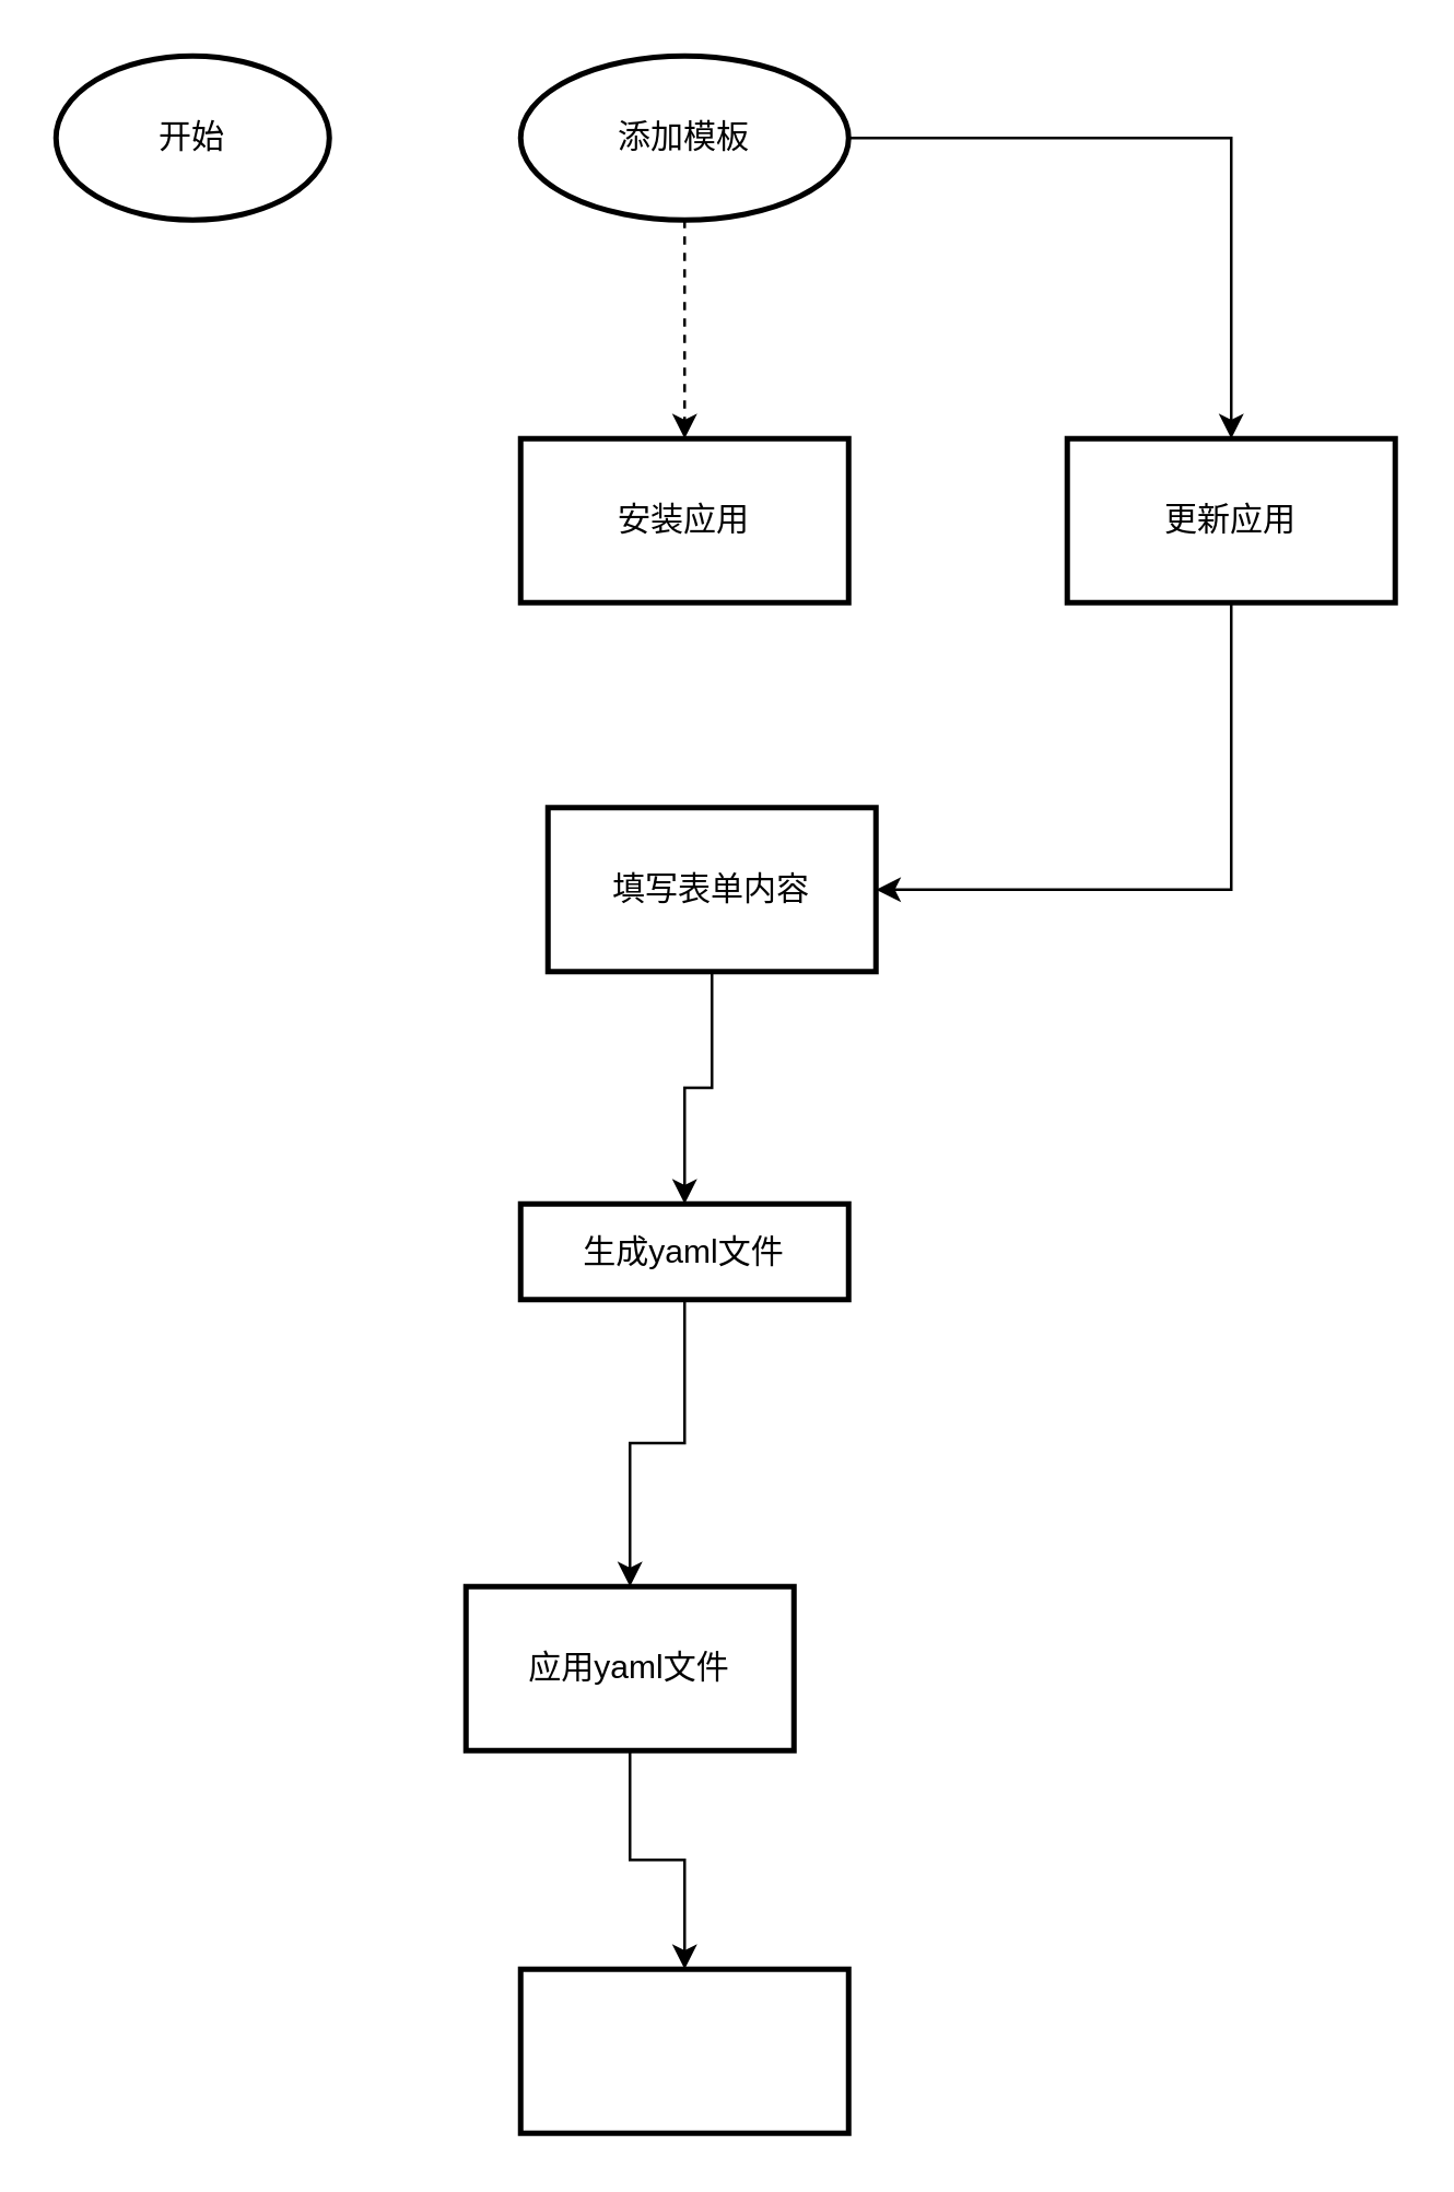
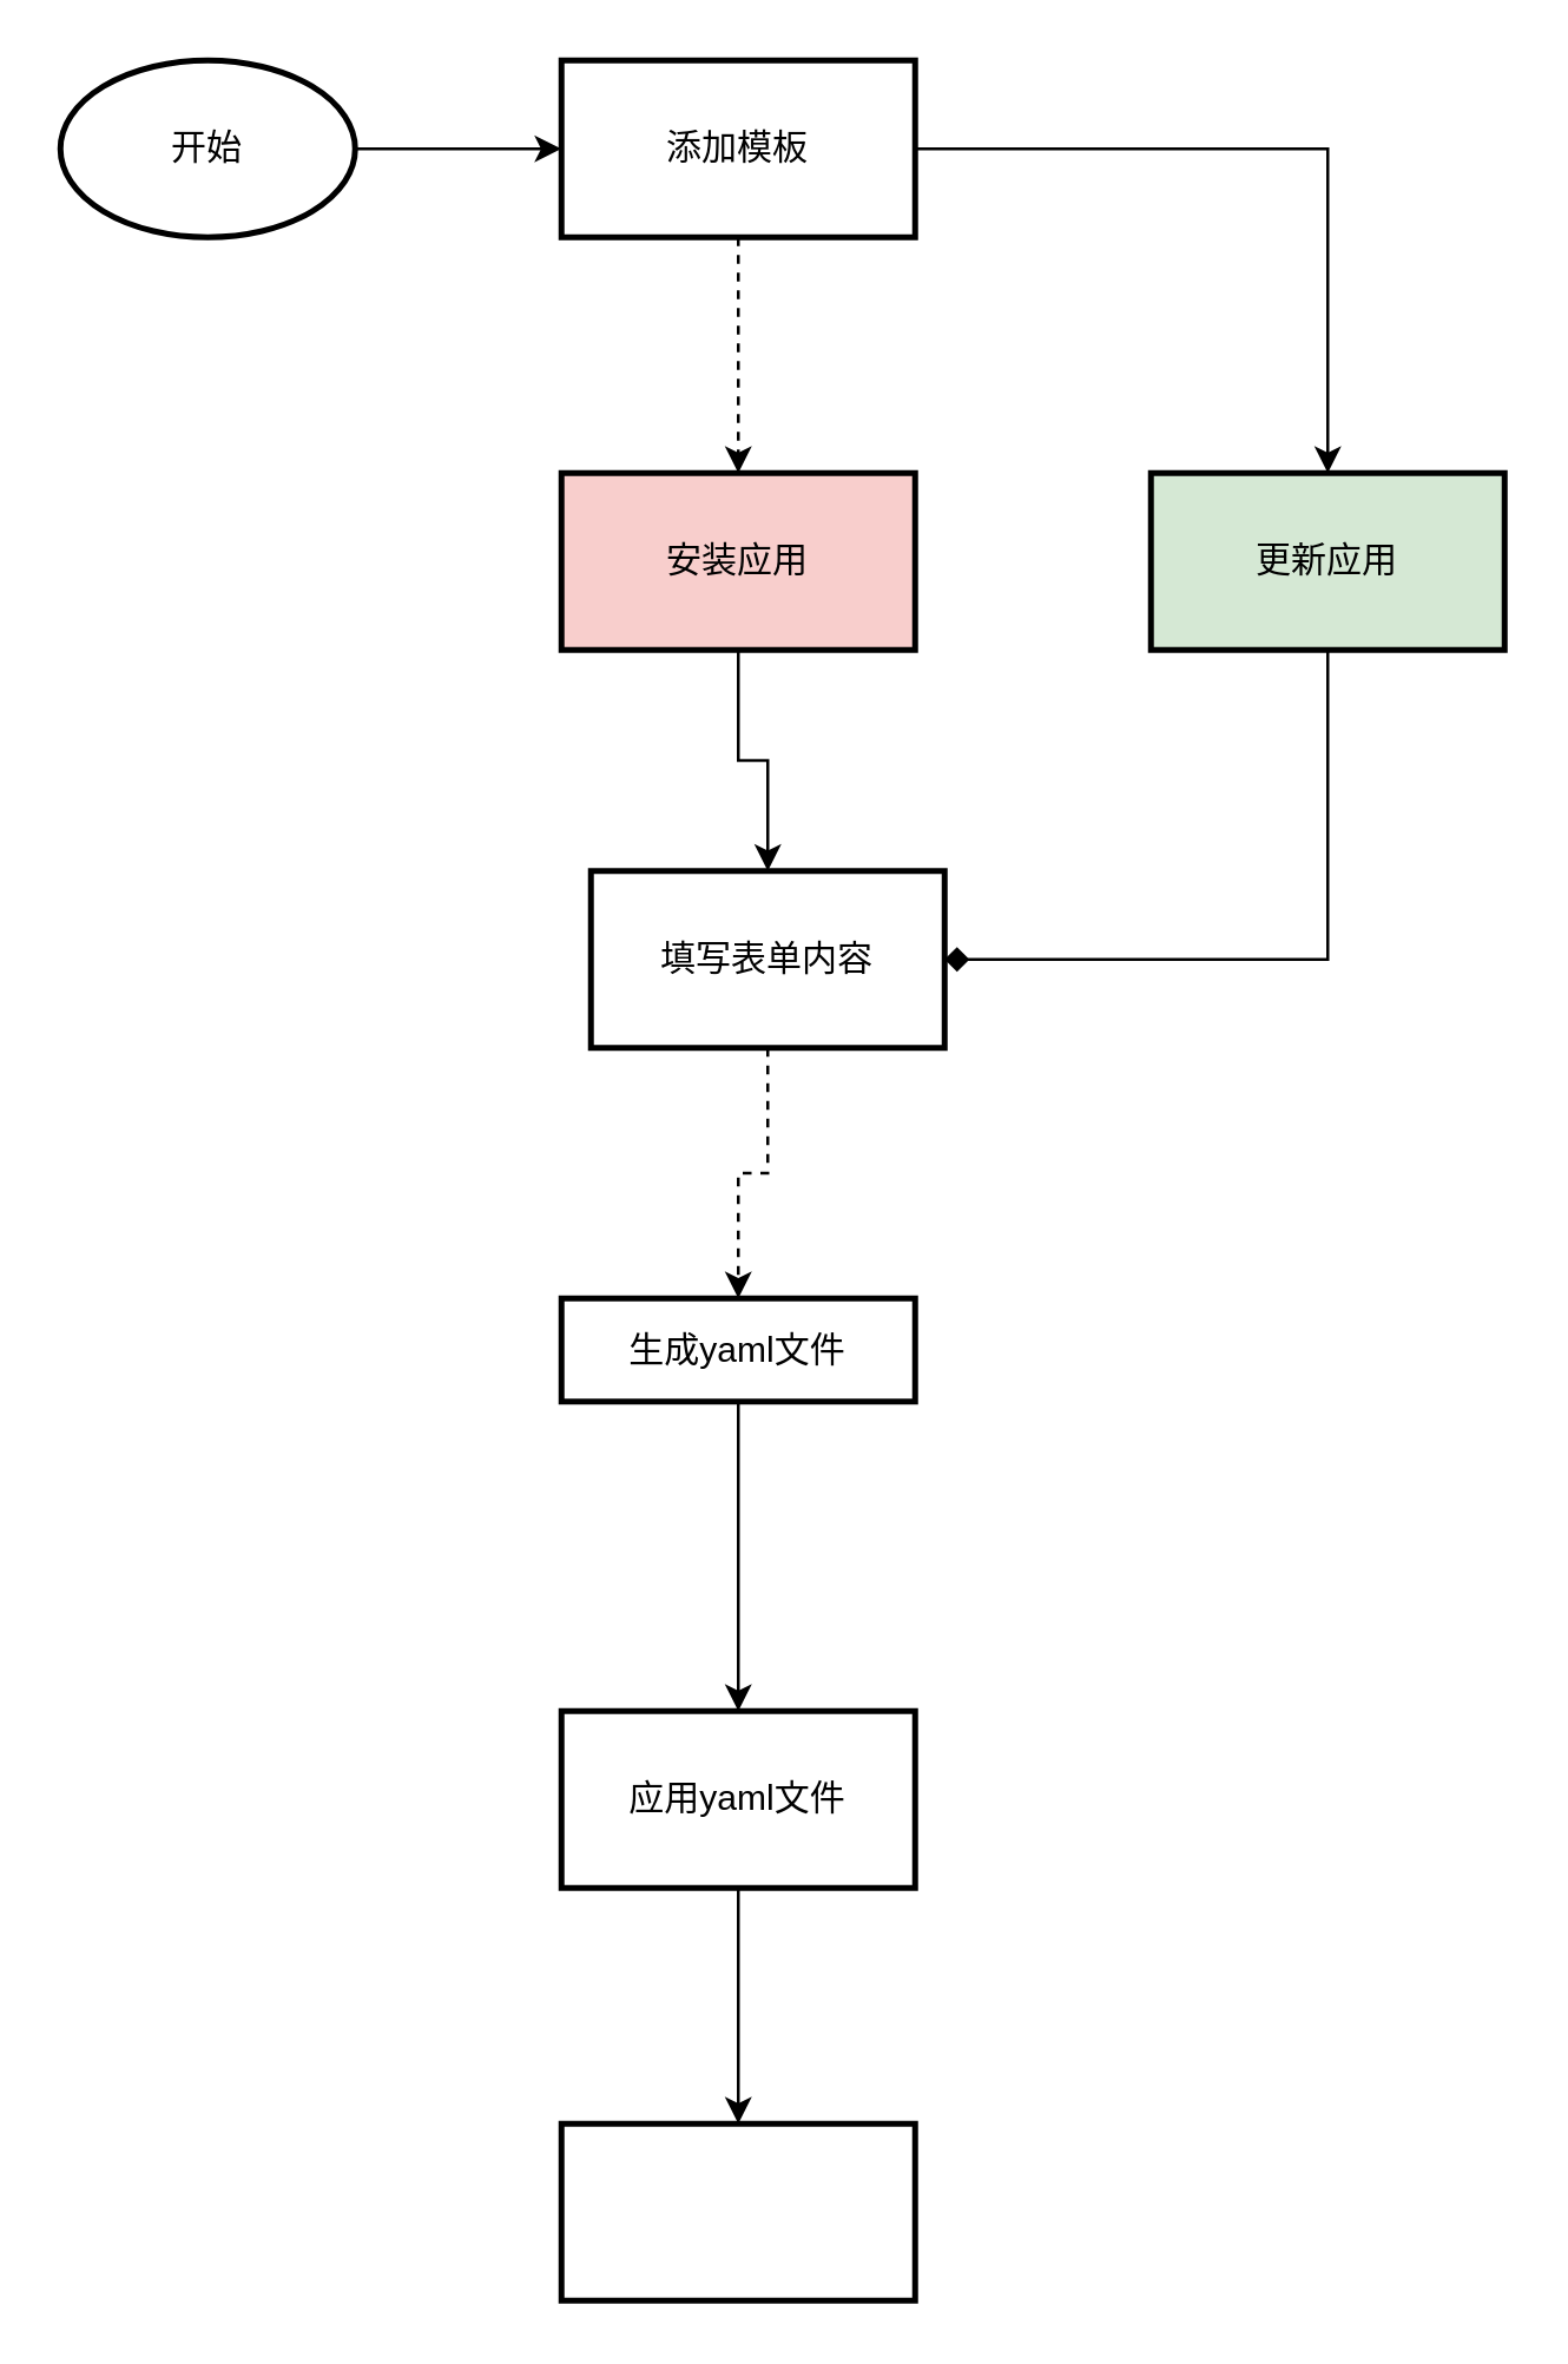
+ <mxCell id="2" value="" style="edgeStyle=orthogonalEdgeStyle;rounded=0;orthogonalLoop=1;jettySize=auto;html=1;" edge="1" parent="1" source="3" target="5"><mxGeometry relative="1" as="geometry" /></mxCell>
- <mxCell id="5" value="添加模板" style="ellipse;whiteSpace=wrap;html=1;strokeWidth=2;" vertex="1" parent="1"><mxGeometry x="190" y="20" width="120" height="60" as="geometry" /></mxCell>
+ <mxCell id="5" value="添加模板" style="whiteSpace=wrap;html=1;strokeWidth=2;" vertex="1" parent="1"><mxGeometry x="190" y="20" width="120" height="60" as="geometry" /></mxCell>
- <mxCell id="8" value="安装应用" style="whiteSpace=wrap;html=1;strokeWidth=2;" vertex="1" parent="1"><mxGeometry x="190" y="160" width="120" height="60" as="geometry" /></mxCell>
+ <mxCell id="8" value="安装应用" style="whiteSpace=wrap;html=1;strokeWidth=2;fillColor=#f8cecc;" vertex="1" parent="1"><mxGeometry x="190" y="160" width="120" height="60" as="geometry" /></mxCell>
- <mxCell id="10" value="更新应用" style="whiteSpace=wrap;html=1;strokeWidth=2;" vertex="1" parent="1"><mxGeometry x="390" y="160" width="120" height="60" as="geometry" /></mxCell>
+ <mxCell id="10" value="更新应用" style="whiteSpace=wrap;html=1;strokeWidth=2;fillColor=#d5e8d4;" vertex="1" parent="1"><mxGeometry x="390" y="160" width="120" height="60" as="geometry" /></mxCell>
+ <mxCell id="7" value="" style="edgeStyle=orthogonalEdgeStyle;rounded=0;orthogonalLoop=1;jettySize=auto;html=1;" edge="1" parent="1" source="8" target="12"><mxGeometry relative="1" as="geometry" /></mxCell>
- <mxCell id="9" style="edgeStyle=orthogonalEdgeStyle;rounded=0;orthogonalLoop=1;jettySize=auto;html=1;exitX=0.5;exitY=1;exitDx=0;exitDy=0;entryX=1;entryY=0.5;entryDx=0;entryDy=0;" edge="1" parent="1" source="10" target="12"><mxGeometry relative="1" as="geometry" /></mxCell>
+ <mxCell id="9" style="edgeStyle=orthogonalEdgeStyle;rounded=0;orthogonalLoop=1;jettySize=auto;html=1;exitX=0.5;exitY=1;exitDx=0;exitDy=0;entryX=1;entryY=0.5;entryDx=0;entryDy=0;endArrow=diamond;" edge="1" parent="1" source="10" target="12"><mxGeometry relative="1" as="geometry" /></mxCell>
- <mxCell id="11" value="" style="edgeStyle=orthogonalEdgeStyle;rounded=0;orthogonalLoop=1;jettySize=auto;html=1;" edge="1" parent="1" source="12" target="14"><mxGeometry relative="1" as="geometry" /></mxCell>
+ <mxCell id="11" value="" style="edgeStyle=orthogonalEdgeStyle;rounded=0;orthogonalLoop=1;jettySize=auto;html=1;dashed=1;" edge="1" parent="1" source="12" target="14"><mxGeometry relative="1" as="geometry" /></mxCell>
- <mxCell id="16" value="应用yaml文件" style="whiteSpace=wrap;html=1;strokeWidth=2;" vertex="1" parent="1"><mxGeometry x="170" y="580" width="120" height="60" as="geometry" /></mxCell>
+ <mxCell id="16" value="应用yaml文件" style="whiteSpace=wrap;html=1;strokeWidth=2;" vertex="1" parent="1"><mxGeometry x="190" y="580" width="120" height="60" as="geometry" /></mxCell>
